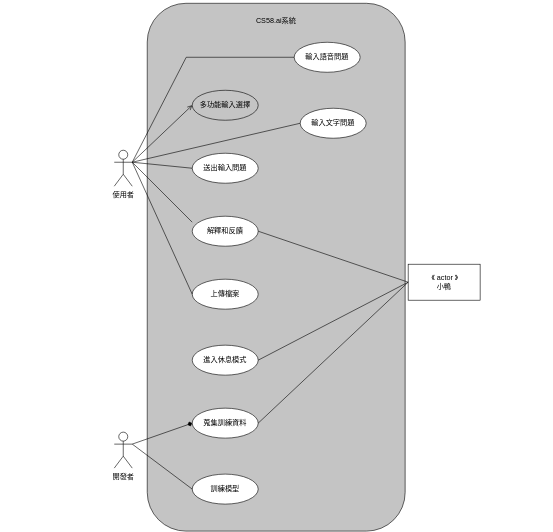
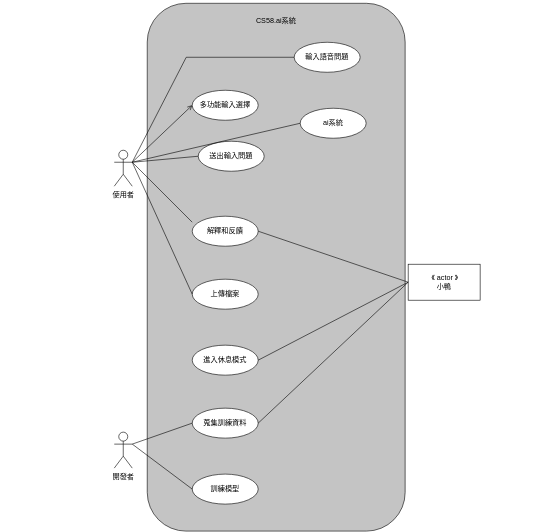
- <mxCell id="8" value="多功能輸入選擇" style="ellipse;whiteSpace=wrap;html=1;fillColor=#c4c4c4;" vertex="1" parent="1"><mxGeometry x="320" y="150" width="110" height="50" as="geometry" /></mxCell>
+ <mxCell id="8" value="多功能輸入選擇" style="ellipse;whiteSpace=wrap;html=1;" vertex="1" parent="1"><mxGeometry x="320" y="150" width="110" height="50" as="geometry" /></mxCell>
- <mxCell id="4" value="輸入文字問題" style="ellipse;whiteSpace=wrap;html=1;" vertex="1" parent="1"><mxGeometry x="500" y="180" width="110" height="50" as="geometry" /></mxCell>
+ <mxCell id="4" value="ai系統" style="ellipse;whiteSpace=wrap;html=1;" vertex="1" parent="1"><mxGeometry x="500" y="180" width="110" height="50" as="geometry" /></mxCell>
- <mxCell id="9" value="送出輸入問題" style="ellipse;whiteSpace=wrap;html=1;" vertex="1" parent="1"><mxGeometry x="320" y="255" width="110" height="50" as="geometry" /></mxCell>
+ <mxCell id="9" value="送出輸入問題" style="ellipse;whiteSpace=wrap;html=1;" vertex="1" parent="1"><mxGeometry x="330" y="235" width="110" height="50" as="geometry" /></mxCell>
- <mxCell id="18" value="" style="endArrow=diamond;html=1;rounded=0;exitX=1;exitY=0.333;exitDx=0;exitDy=0;exitPerimeter=0;entryX=0;entryY=0.5;entryDx=0;entryDy=0;" edge="1" parent="1" source="13" target="11"><mxGeometry width="50" height="50" relative="1" as="geometry"><mxPoint x="530" y="480" as="sourcePoint" /><mxPoint x="580" y="430" as="targetPoint" /></mxGeometry></mxCell>
+ <mxCell id="18" value="" style="endArrow=none;html=1;rounded=0;exitX=1;exitY=0.333;exitDx=0;exitDy=0;exitPerimeter=0;entryX=0;entryY=0.5;entryDx=0;entryDy=0;" edge="1" parent="1" source="13" target="11"><mxGeometry width="50" height="50" relative="1" as="geometry"><mxPoint x="530" y="480" as="sourcePoint" /><mxPoint x="580" y="430" as="targetPoint" /></mxGeometry></mxCell>
